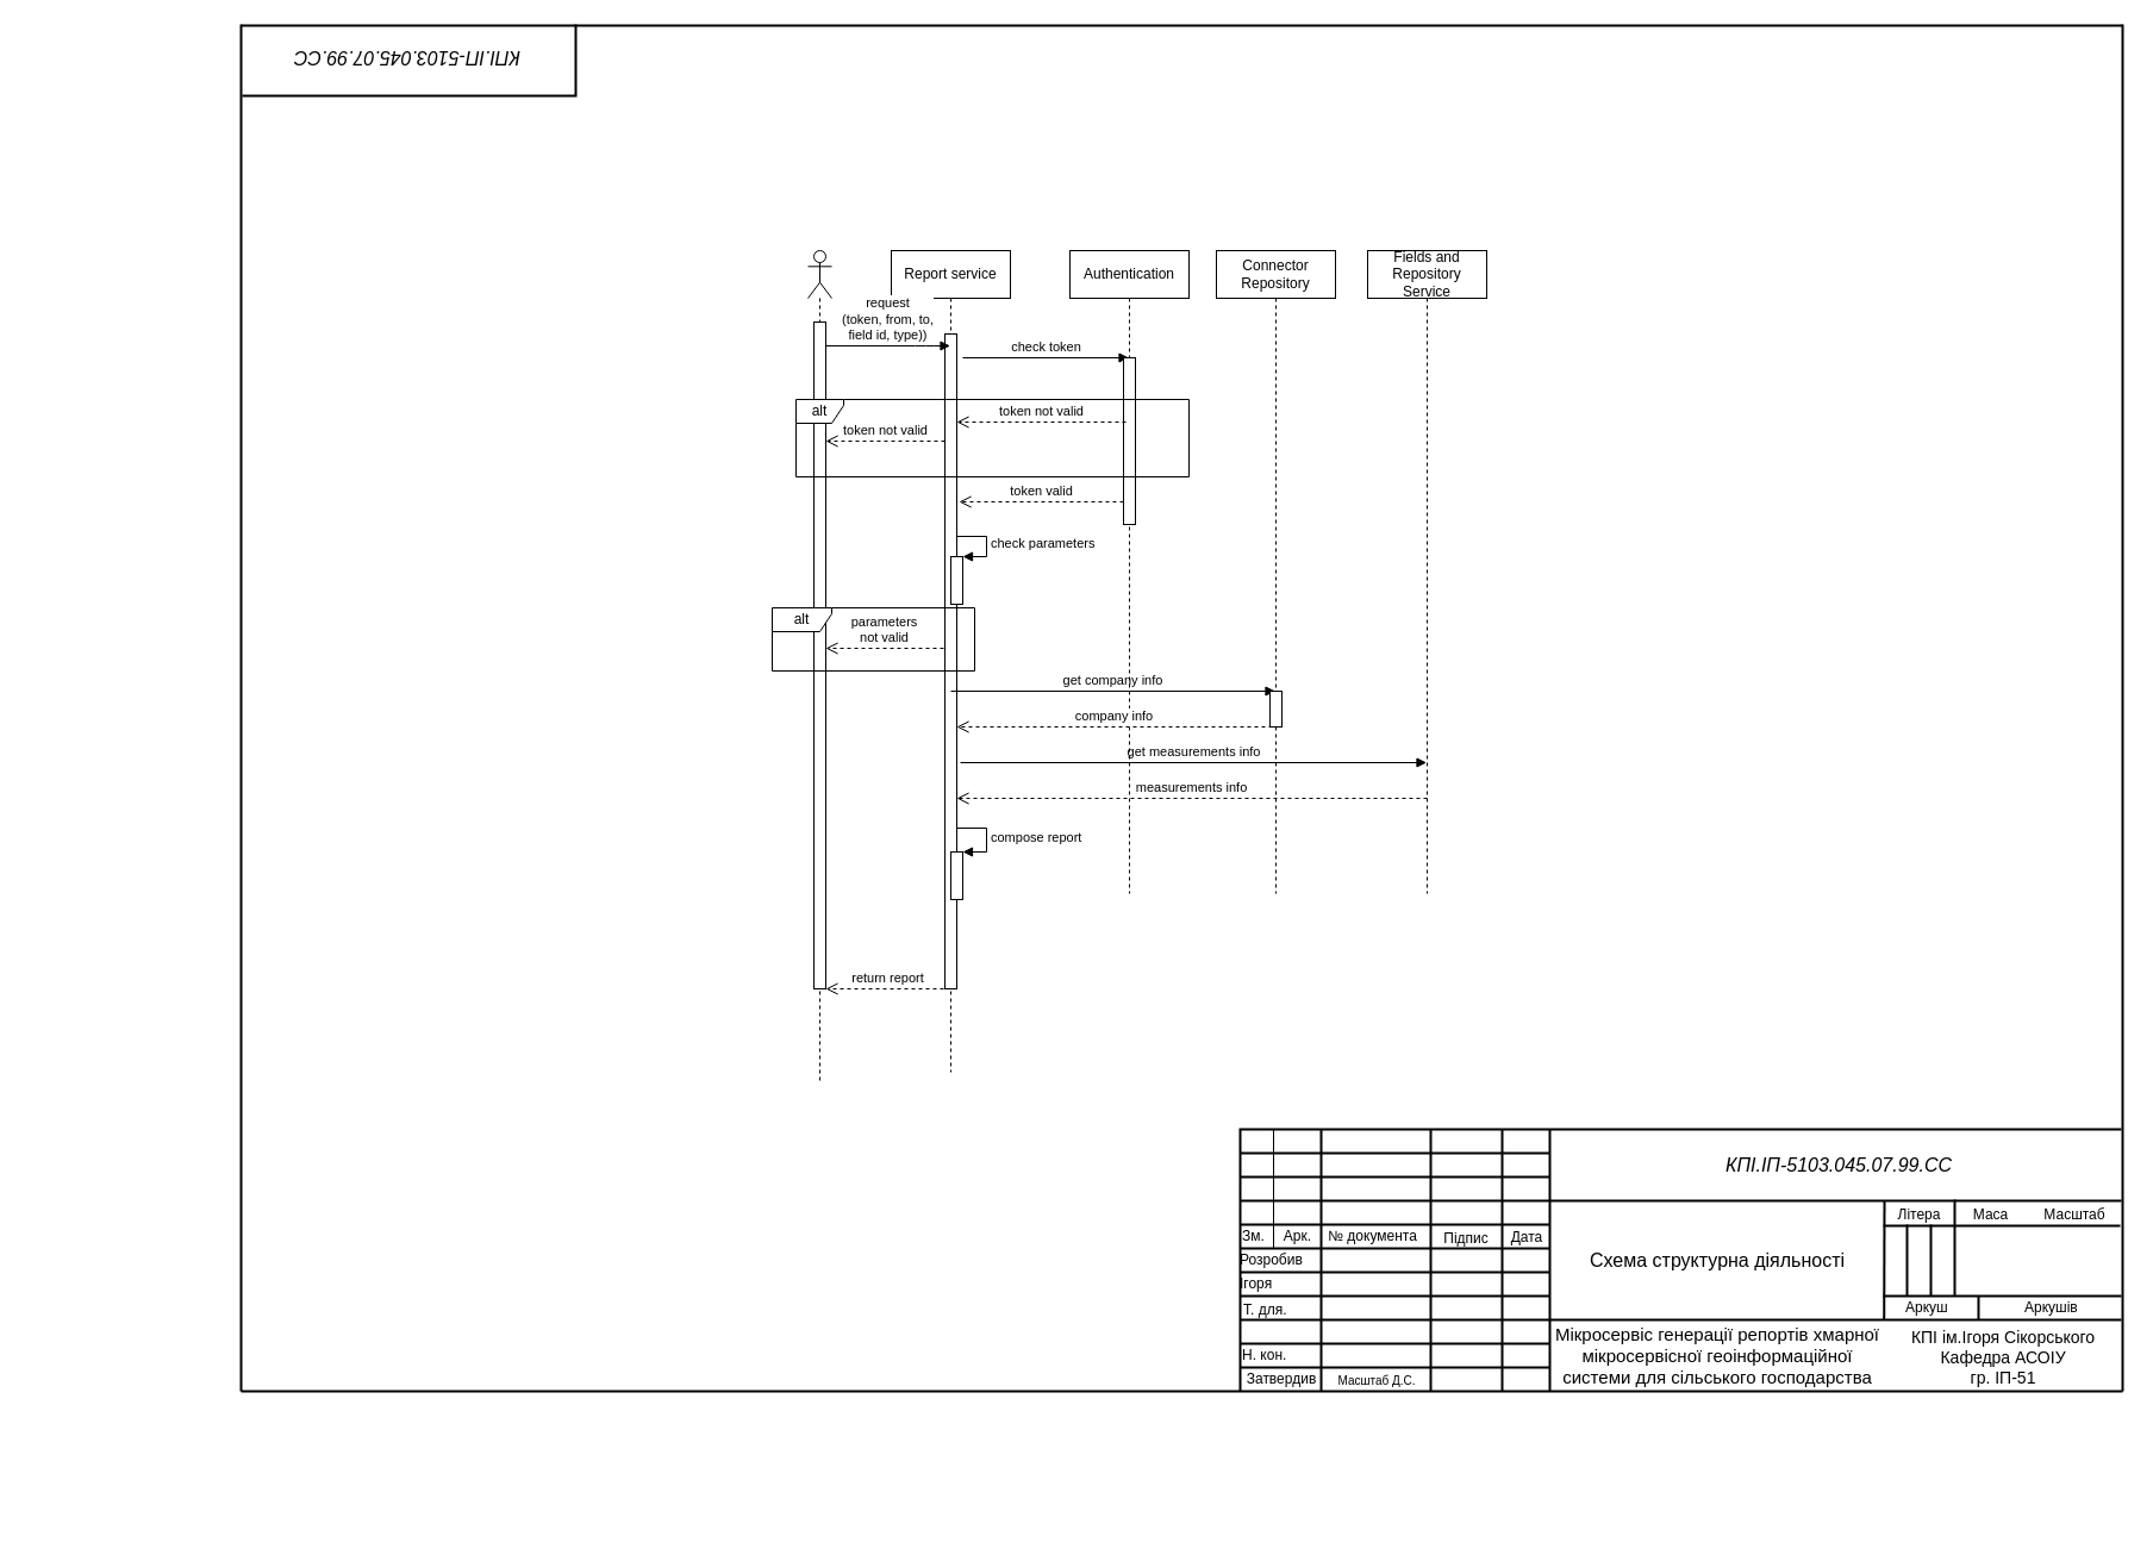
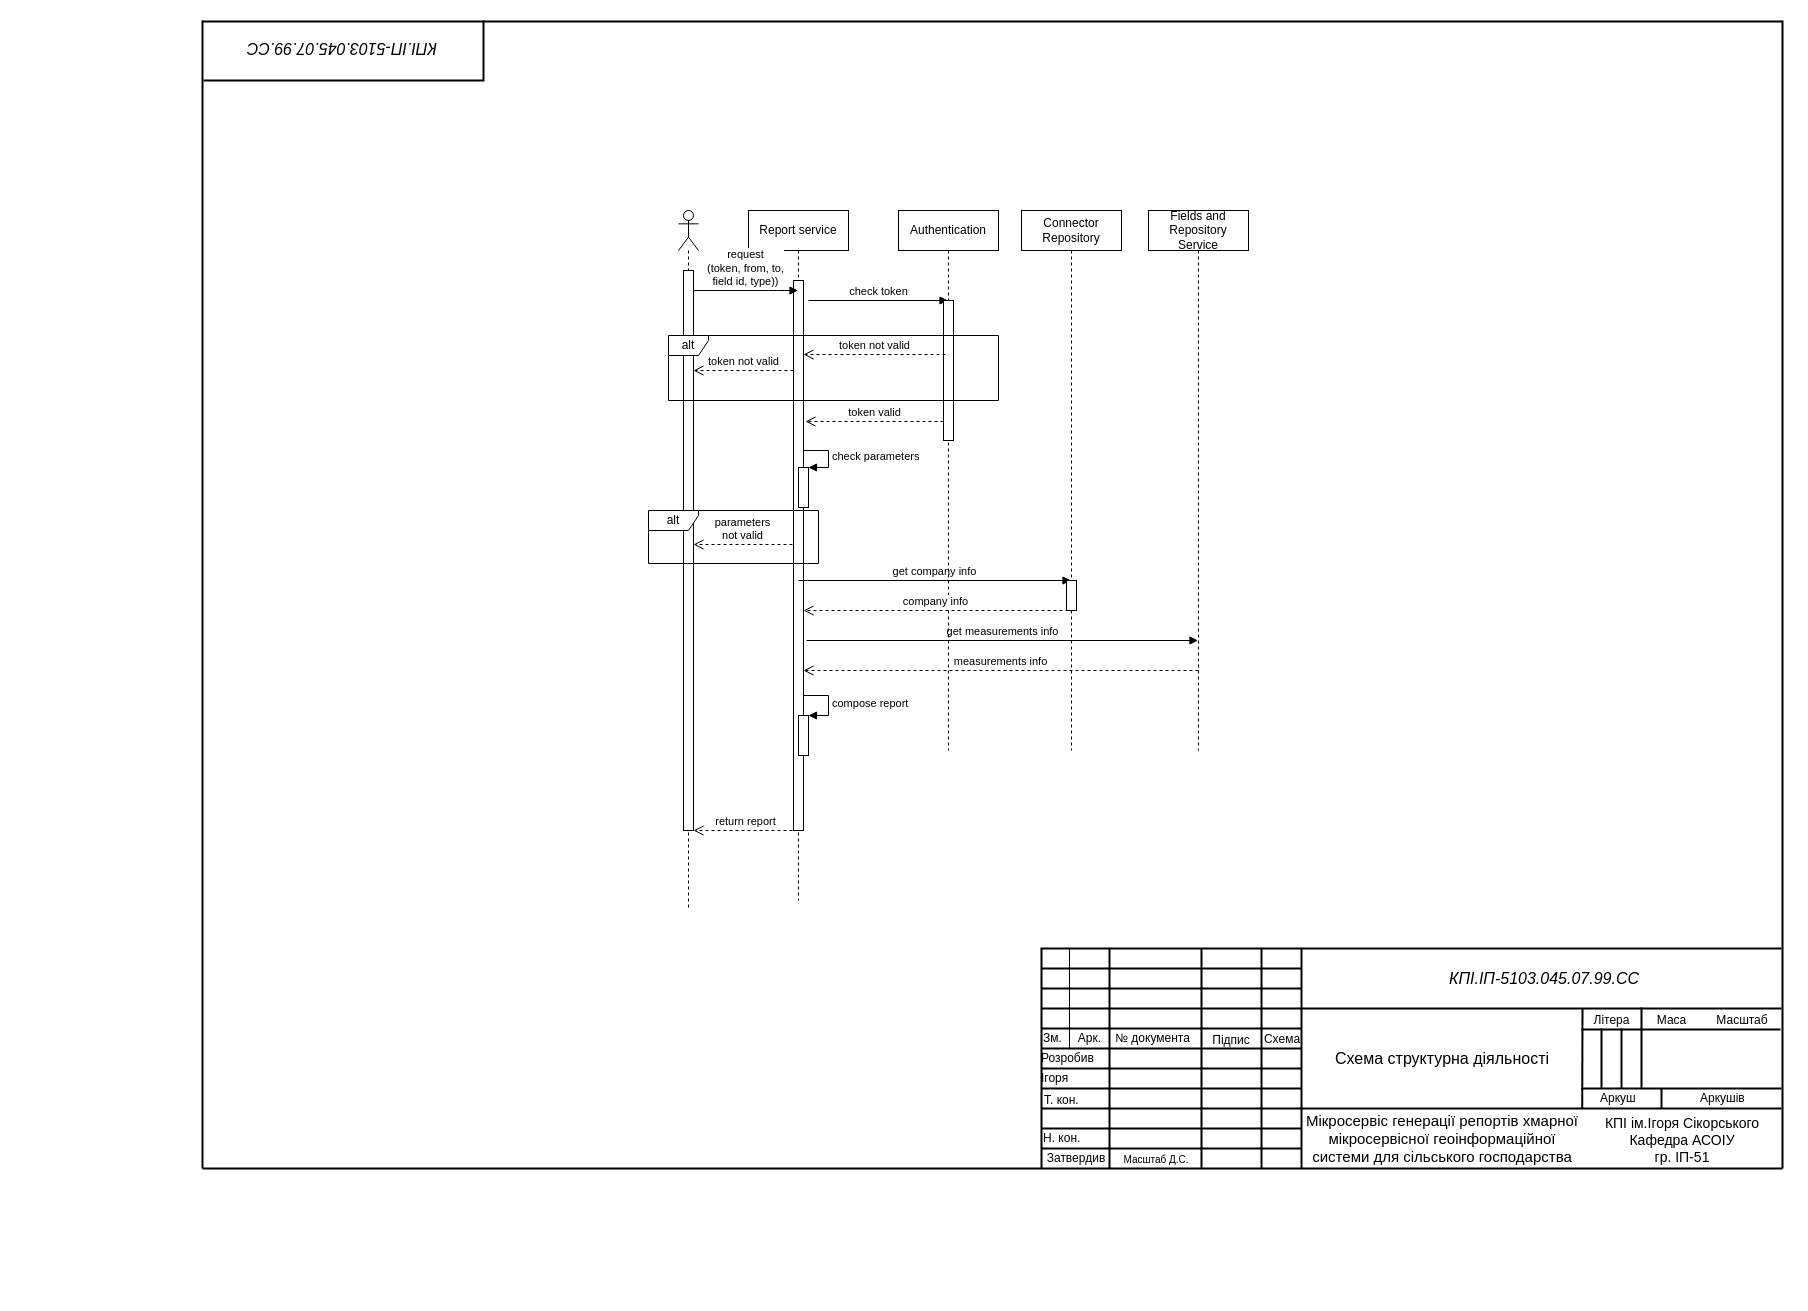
- <mxCell id="42" value="&lt;font style=&quot;font-size:12px;font-family:Arial;color:#000000;direction:ltr;letter-spacing:0px;line-height:120%;opacity:1&quot;&gt;Дата&lt;br/&gt;&lt;/font&gt;" style="verticalAlign=middle;align=center;vsdxID=36;fillColor=none;gradientColor=none;strokeColor=none;labelBackgroundColor=none;rounded=0;html=1;whiteSpace=wrap;" parent="1" vertex="1"><mxGeometry x="1258" y="1028" width="48" height="21" as="geometry" /></mxCell>
+ <mxCell id="42" value="&lt;font style=&quot;font-size:12px;font-family:Arial;color:#000000;direction:ltr;letter-spacing:0px;line-height:120%;opacity:1&quot;&gt;Схема&lt;br/&gt;&lt;/font&gt;" style="verticalAlign=middle;align=center;vsdxID=36;fillColor=none;gradientColor=none;strokeColor=none;labelBackgroundColor=none;rounded=0;html=1;whiteSpace=wrap;" parent="1" vertex="1"><mxGeometry x="1258" y="1028" width="48" height="21" as="geometry" /></mxCell>
- <mxCell id="48" value="&lt;p style=&quot;align:left;margin-left:0;margin-right:0;margin-top:0px;margin-bottom:0px;text-indent:0;valign:middle;direction:ltr;&quot;&gt;&lt;font style=&quot;font-size:12px;font-family:Arial;color:#000000;direction:ltr;letter-spacing:0px;line-height:120%;opacity:1&quot;&gt;Т. для.&lt;br/&gt;&lt;/font&gt;&lt;/p&gt;" style="verticalAlign=middle;align=left;vsdxID=52;fillColor=none;gradientColor=none;strokeColor=none;labelBackgroundColor=none;rounded=0;html=1;whiteSpace=wrap;" parent="1" vertex="1"><mxGeometry x="1042" y="1090" width="68" height="20" as="geometry" /></mxCell>
+ <mxCell id="48" value="&lt;p style=&quot;align:left;margin-left:0;margin-right:0;margin-top:0px;margin-bottom:0px;text-indent:0;valign:middle;direction:ltr;&quot;&gt;&lt;font style=&quot;font-size:12px;font-family:Arial;color:#000000;direction:ltr;letter-spacing:0px;line-height:120%;opacity:1&quot;&gt;Т. кон.&lt;br/&gt;&lt;/font&gt;&lt;/p&gt;" style="verticalAlign=middle;align=left;vsdxID=52;fillColor=none;gradientColor=none;strokeColor=none;labelBackgroundColor=none;rounded=0;html=1;whiteSpace=wrap;" parent="1" vertex="1"><mxGeometry x="1042" y="1090" width="68" height="20" as="geometry" /></mxCell>
